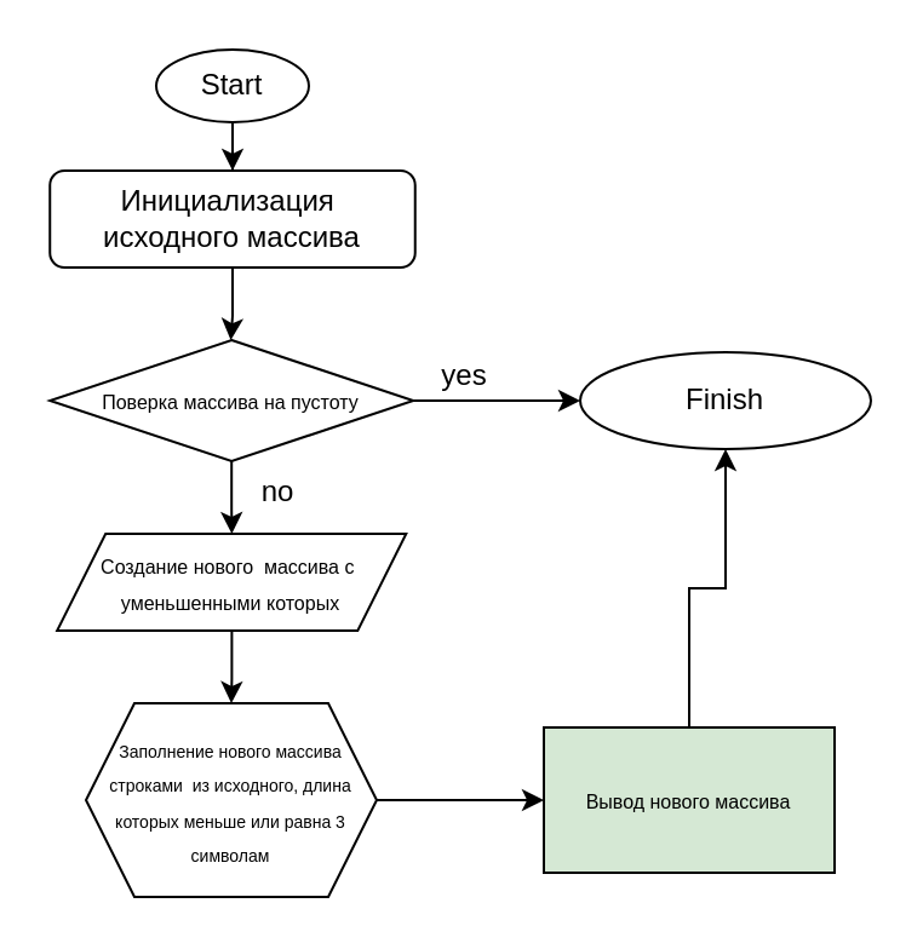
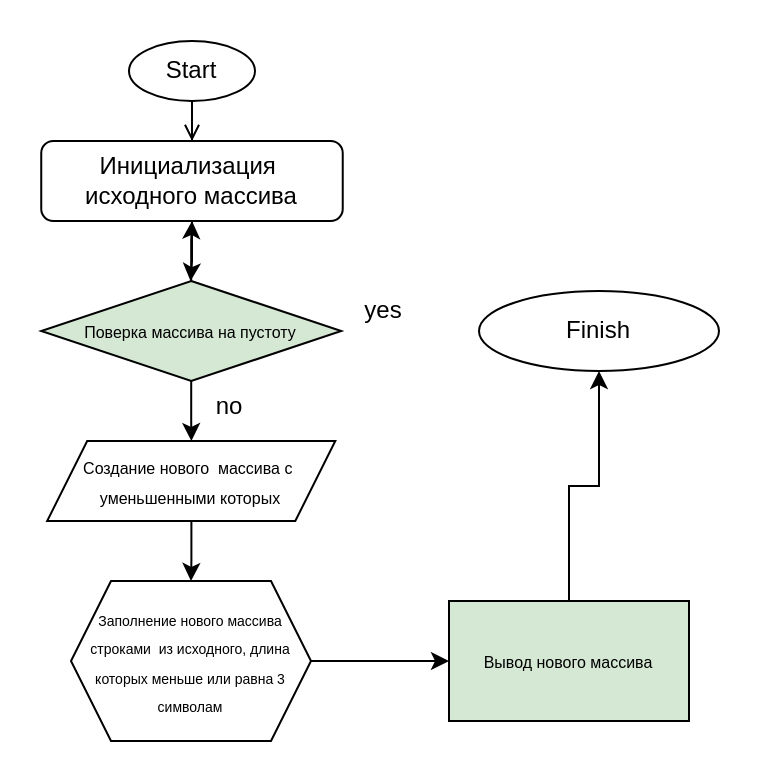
- <mxCell id="4" value="" style="edgeStyle=orthogonalEdgeStyle;rounded=0;orthogonalLoop=1;jettySize=auto;html=1;" edge="1" parent="1" source="5" target="3"><mxGeometry relative="1" as="geometry" /></mxCell>
+ <mxCell id="4" value="" style="edgeStyle=orthogonalEdgeStyle;rounded=0;orthogonalLoop=1;jettySize=auto;html=1;endArrow=open;" edge="1" parent="1" source="5" target="3"><mxGeometry relative="1" as="geometry" /></mxCell>
- <mxCell id="8" value="&lt;font style=&quot;font-size: 8px;&quot;&gt;Поверка массива на пустоту&lt;/font&gt;" style="rhombus;whiteSpace=wrap;html=1;" vertex="1" parent="1"><mxGeometry x="20.12" y="140" width="150" height="50" as="geometry" /></mxCell>
+ <mxCell id="8" value="&lt;font style=&quot;font-size: 8px;&quot;&gt;Поверка массива на пустоту&lt;/font&gt;" style="rhombus;whiteSpace=wrap;html=1;fillColor=#d5e8d4;" vertex="1" parent="1"><mxGeometry x="20.12" y="140" width="150" height="50" as="geometry" /></mxCell>
- <mxCell id="6" value="" style="edgeStyle=orthogonalEdgeStyle;rounded=0;orthogonalLoop=1;jettySize=auto;html=1;" edge="1" parent="1" source="8" target="9"><mxGeometry relative="1" as="geometry" /></mxCell>
+ <mxCell id="6" value="" style="edgeStyle=orthogonalEdgeStyle;rounded=0;orthogonalLoop=1;jettySize=auto;html=1;" edge="1" parent="1" source="8" target="3"><mxGeometry relative="1" as="geometry" /></mxCell>
